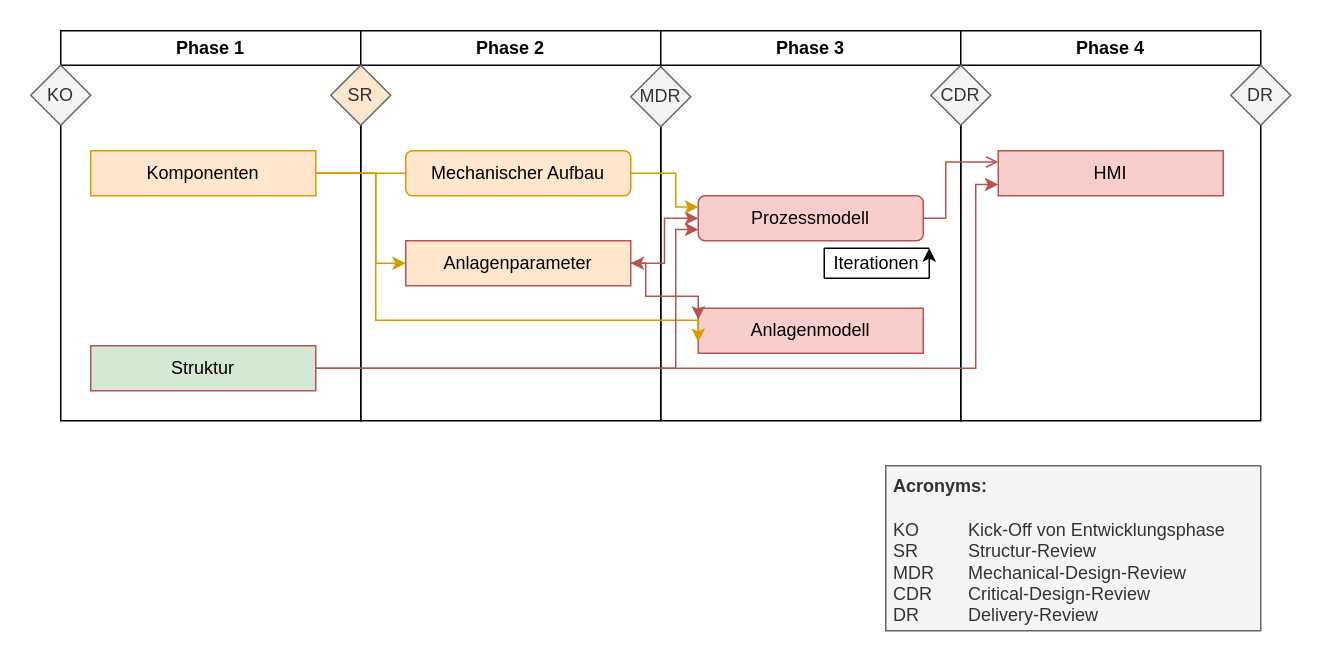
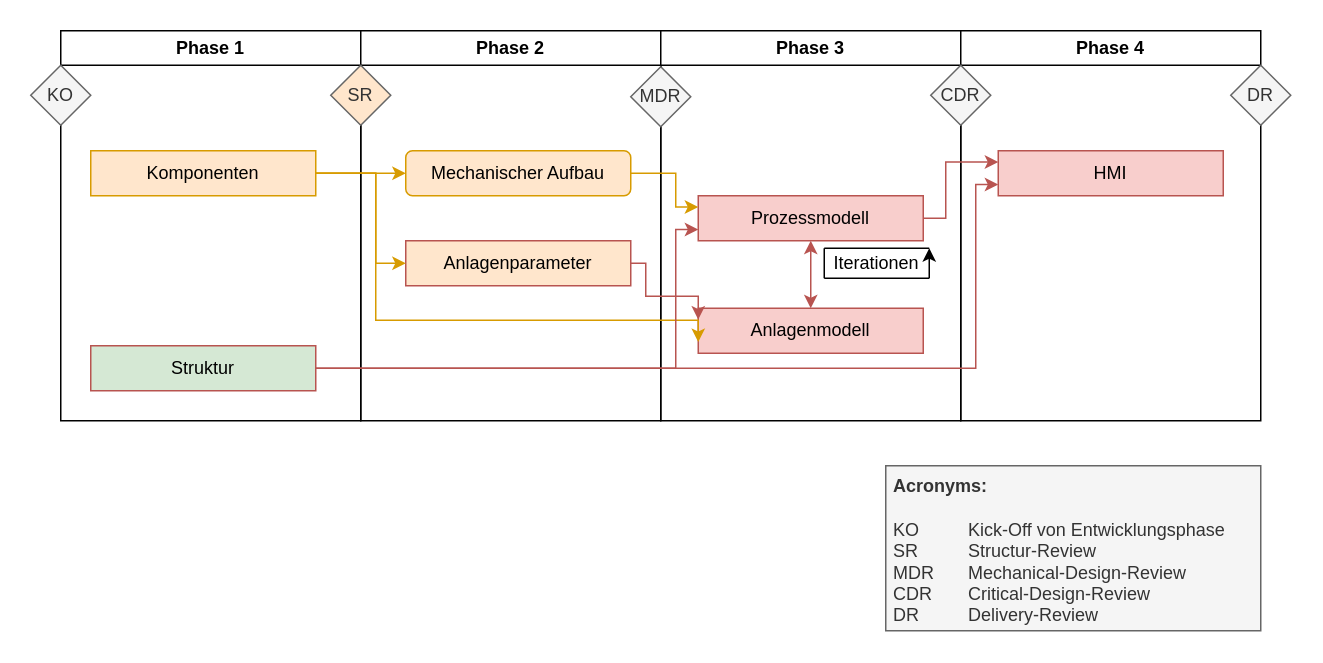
- <mxCell id="28" style="edgeStyle=orthogonalEdgeStyle;rounded=0;orthogonalLoop=1;jettySize=auto;html=1;entryX=0;entryY=0.25;entryDx=0;entryDy=0;fillColor=#f8cecc;strokeColor=#b85450;endArrow=open;" parent="1" source="13" target="21" edge="1"><mxGeometry relative="1" as="geometry"><Array as="points"><mxPoint x="630" y="145" /><mxPoint x="630" y="107" /></Array></mxGeometry></mxCell>
+ <mxCell id="28" style="edgeStyle=orthogonalEdgeStyle;rounded=0;orthogonalLoop=1;jettySize=auto;html=1;entryX=0;entryY=0.25;entryDx=0;entryDy=0;fillColor=#f8cecc;strokeColor=#b85450;" parent="1" source="13" target="21" edge="1"><mxGeometry relative="1" as="geometry"><Array as="points"><mxPoint x="630" y="145" /><mxPoint x="630" y="107" /></Array></mxGeometry></mxCell>
- <mxCell id="25" style="edgeStyle=orthogonalEdgeStyle;rounded=0;orthogonalLoop=1;jettySize=auto;html=1;fillColor=#ffe6cc;strokeColor=#d79b00;endArrow=none;" parent="1" source="3" target="7" edge="1"><mxGeometry relative="1" as="geometry" /></mxCell>
+ <mxCell id="25" style="edgeStyle=orthogonalEdgeStyle;rounded=0;orthogonalLoop=1;jettySize=auto;html=1;fillColor=#ffe6cc;strokeColor=#d79b00;" parent="1" source="3" target="7" edge="1"><mxGeometry relative="1" as="geometry" /></mxCell>
- <mxCell id="13" value="Prozessmodell" style="whiteSpace=wrap;html=1;fillColor=#f8cecc;strokeColor=#b85450;rounded=1;" parent="10" vertex="1"><mxGeometry x="25" y="110" width="150" height="30" as="geometry" /></mxCell>
+ <mxCell id="13" value="Prozessmodell" style="rounded=0;whiteSpace=wrap;html=1;fillColor=#f8cecc;strokeColor=#b85450;" parent="10" vertex="1"><mxGeometry x="25" y="110" width="150" height="30" as="geometry" /></mxCell>
- <mxCell id="12" style="edgeStyle=orthogonalEdgeStyle;rounded=0;orthogonalLoop=1;jettySize=auto;html=1;startArrow=classic;startFill=1;fillColor=#f8cecc;strokeColor=#b85450;" parent="10" source="13" target="8" edge="1"><mxGeometry relative="1" as="geometry" /></mxCell>
+ <mxCell id="12" style="edgeStyle=orthogonalEdgeStyle;rounded=0;orthogonalLoop=1;jettySize=auto;html=1;startArrow=classic;startFill=1;fillColor=#f8cecc;strokeColor=#b85450;" parent="10" source="13" target="11" edge="1"><mxGeometry relative="1" as="geometry" /></mxCell>
